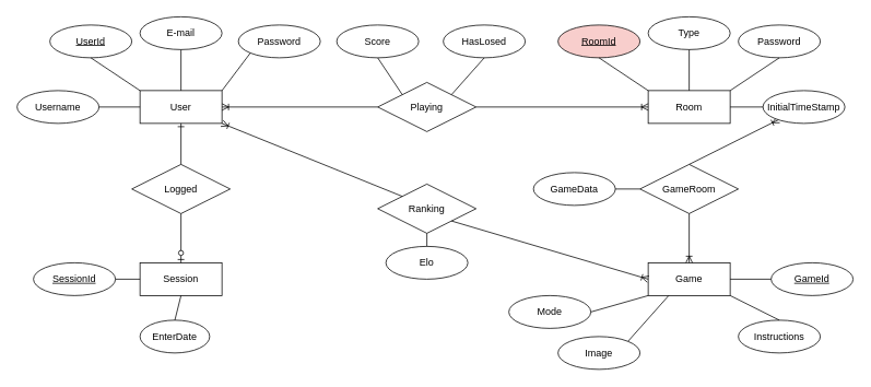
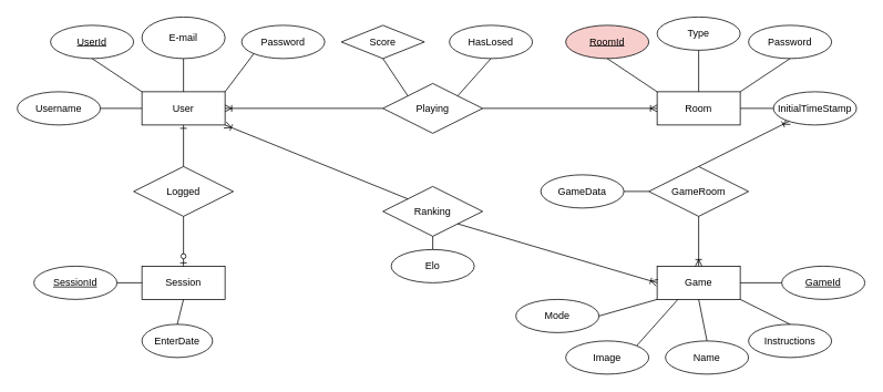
- <mxCell id="7" value="E-mail" style="ellipse;whiteSpace=wrap;html=1;align=center;" parent="1" vertex="1"><mxGeometry x="170" y="20" width="100" height="40" as="geometry" /></mxCell>
+ <mxCell id="7" value="E-mail" style="ellipse;whiteSpace=wrap;html=1;align=center;" parent="1" vertex="1"><mxGeometry x="170" y="20" width="100" height="50" as="geometry" /></mxCell>
- <mxCell id="43" value="Score" style="ellipse;whiteSpace=wrap;html=1;align=center;" parent="1" vertex="1"><mxGeometry x="410" y="30" width="100" height="40" as="geometry" /></mxCell>
+ <mxCell id="43" value="Score" style="rhombus;whiteSpace=wrap;html=1;align=center;" parent="1" vertex="1"><mxGeometry x="410" y="30" width="100" height="40" as="geometry" /></mxCell>
+ <mxCell id="35" value="" style="endArrow=none;html=1;rounded=0;entryX=0.5;entryY=0;entryDx=0;entryDy=0;exitX=0.5;exitY=1;exitDx=0;exitDy=0;" parent="1" source="2" target="31" edge="1"><mxGeometry relative="1" as="geometry"><mxPoint x="800" y="370" as="sourcePoint" /><mxPoint x="775.355" y="405.858" as="targetPoint" /></mxGeometry></mxCell>
+ <mxCell id="31" value="Name" style="ellipse;whiteSpace=wrap;html=1;align=center;" parent="1" vertex="1"><mxGeometry x="800" y="410" width="100" height="40" as="geometry" /></mxCell>
